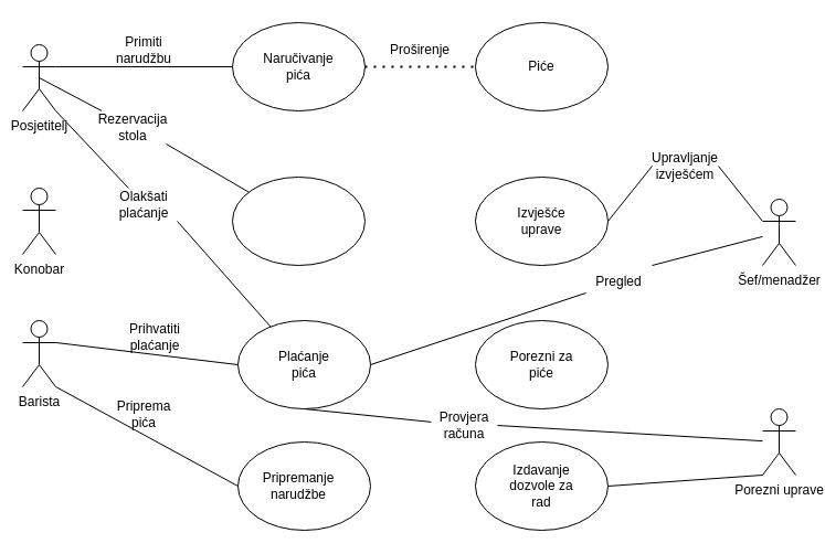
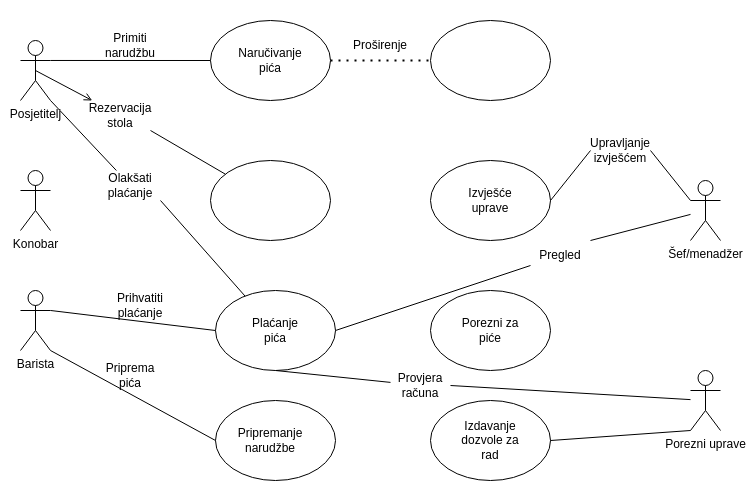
- <mxCell id="13" value="Piće" style="text;html=1;strokeColor=none;fillColor=none;align=center;verticalAlign=middle;whiteSpace=wrap;rounded=0;" parent="1" vertex="1"><mxGeometry x="460" y="45" width="60" height="30" as="geometry" /></mxCell>
- <mxCell id="28" value="" style="endArrow=none;html=1;rounded=0;exitX=0.5;exitY=0.5;exitDx=0;exitDy=0;exitPerimeter=0;" parent="1" source="2" target="29" edge="1"><mxGeometry width="50" height="50" relative="1" as="geometry"><mxPoint x="35" y="70" as="sourcePoint" /><mxPoint x="224" y="174" as="targetPoint" /></mxGeometry></mxCell>
+ <mxCell id="28" value="" style="endArrow=open;html=1;rounded=0;exitX=0.5;exitY=0.5;exitDx=0;exitDy=0;exitPerimeter=0;" parent="1" source="2" target="29" edge="1"><mxGeometry width="50" height="50" relative="1" as="geometry"><mxPoint x="35" y="70" as="sourcePoint" /><mxPoint x="224" y="174" as="targetPoint" /></mxGeometry></mxCell>
